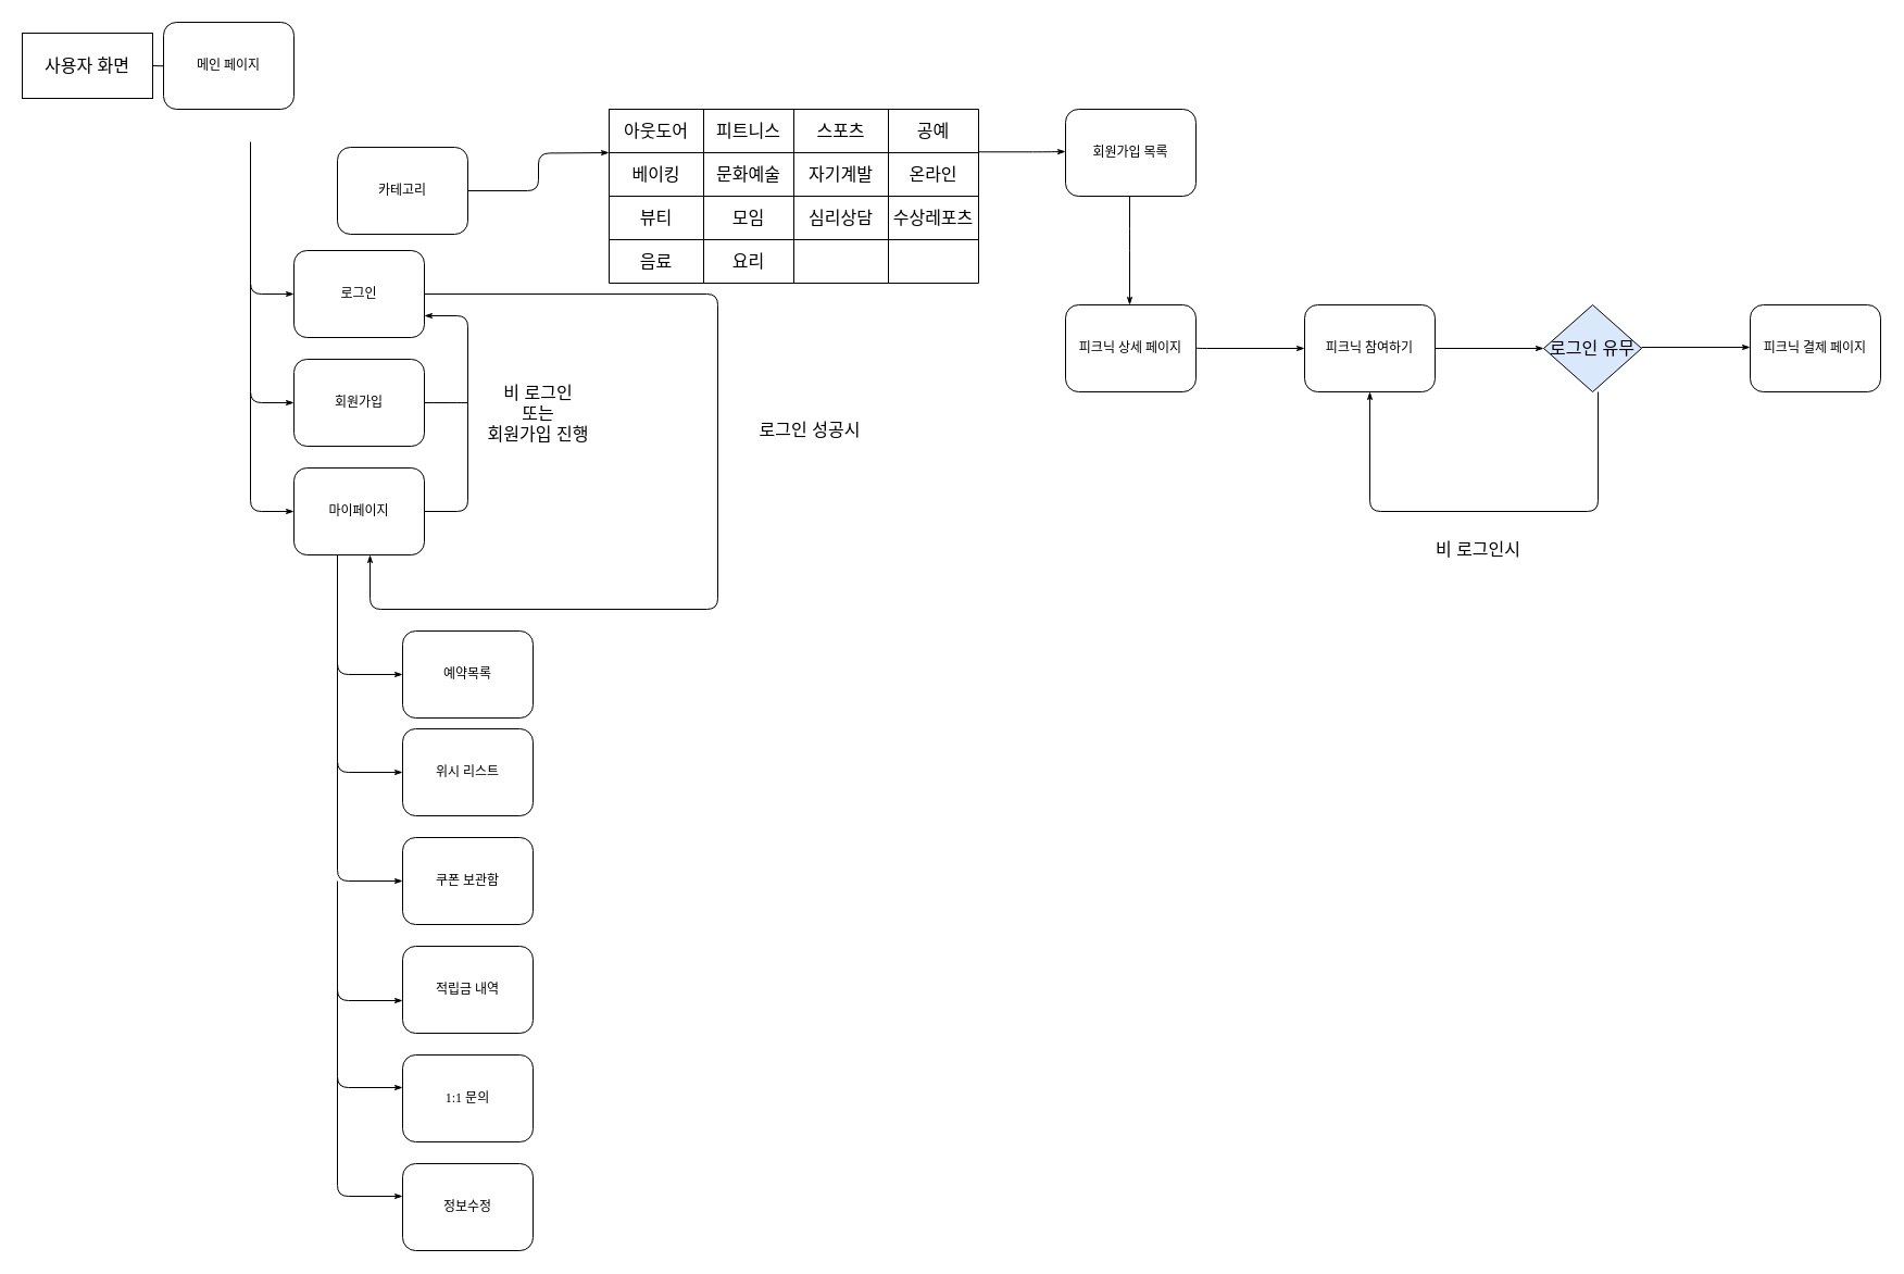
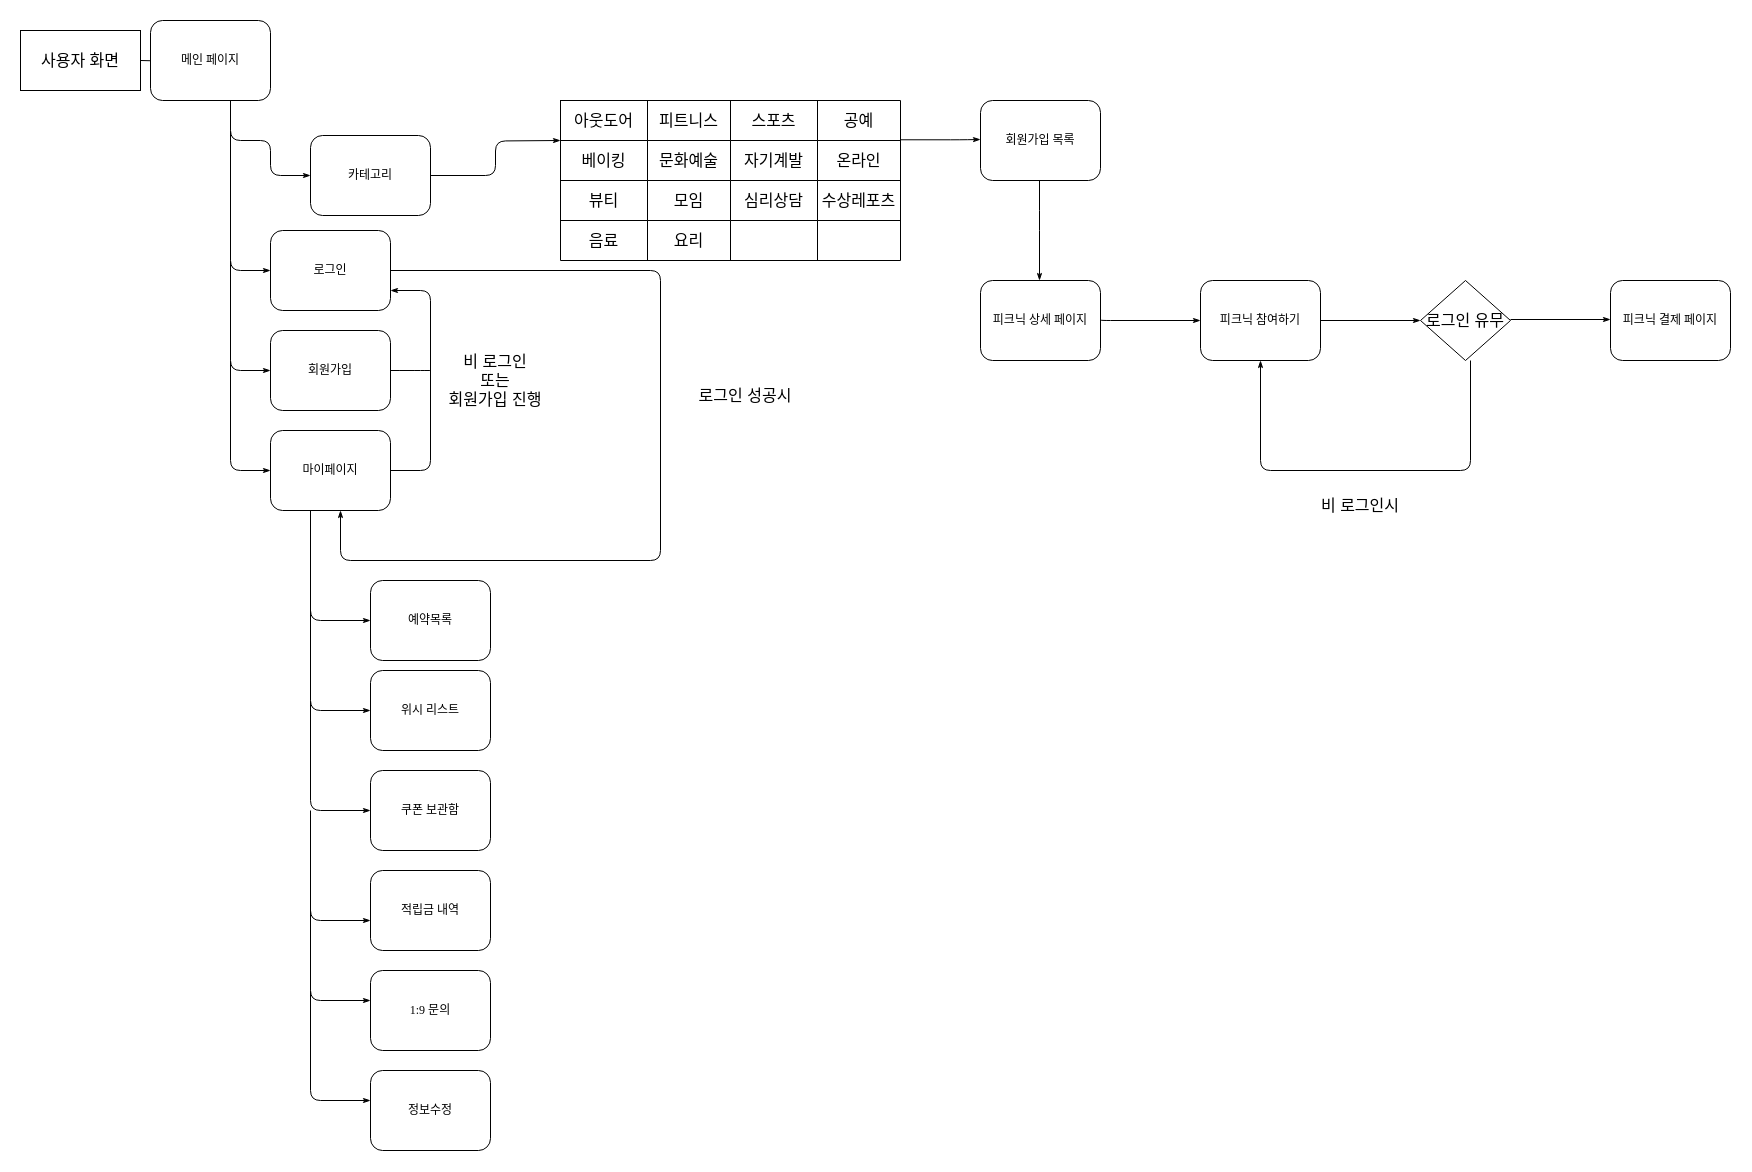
+ <mxCell id="3" style="edgeStyle=orthogonalEdgeStyle;rounded=1;html=1;labelBackgroundColor=none;startArrow=none;startFill=0;startSize=5;endArrow=classicThin;endFill=1;endSize=5;jettySize=auto;orthogonalLoop=1;strokeWidth=1;fontFamily=Verdana;fontSize=8;entryX=0;entryY=0.5;entryDx=0;entryDy=0;" parent="1" source="4" target="6" edge="1"><mxGeometry relative="1" as="geometry"><mxPoint x="230" y="190" as="targetPoint" /><Array as="points"><mxPoint x="230" y="140" /><mxPoint x="270" y="140" /></Array></mxGeometry></mxCell>
- <mxCell id="47" value="로그인 유무" style="rhombus;whiteSpace=wrap;html=1;fontSize=16;fillColor=#dae8fc;" vertex="1" parent="1"><mxGeometry x="1420" y="280" width="90" height="80" as="geometry" /></mxCell>
+ <mxCell id="47" value="로그인 유무" style="rhombus;whiteSpace=wrap;html=1;fontSize=16;" vertex="1" parent="1"><mxGeometry x="1420" y="280" width="90" height="80" as="geometry" /></mxCell>
- <mxCell id="56" value="1:1 문의" style="rounded=1;whiteSpace=wrap;html=1;shadow=0;labelBackgroundColor=none;strokeWidth=1;fontFamily=Verdana;fontSize=12;align=center;" vertex="1" parent="1"><mxGeometry x="370" y="970" width="120" height="80" as="geometry" /></mxCell>
+ <mxCell id="56" value="1:9 문의" style="rounded=1;whiteSpace=wrap;html=1;shadow=0;labelBackgroundColor=none;strokeWidth=1;fontFamily=Verdana;fontSize=12;align=center;" vertex="1" parent="1"><mxGeometry x="370" y="970" width="120" height="80" as="geometry" /></mxCell>
